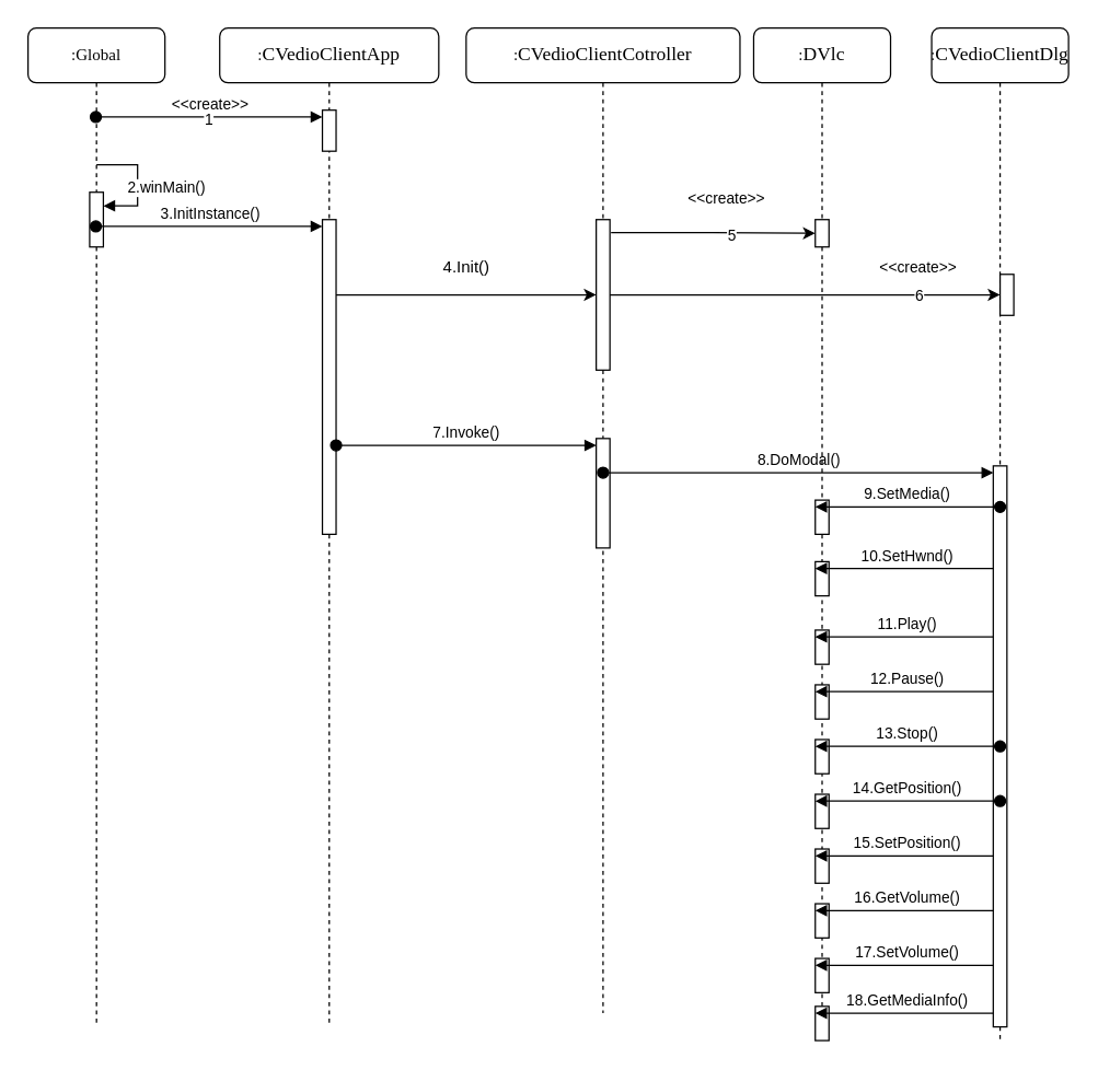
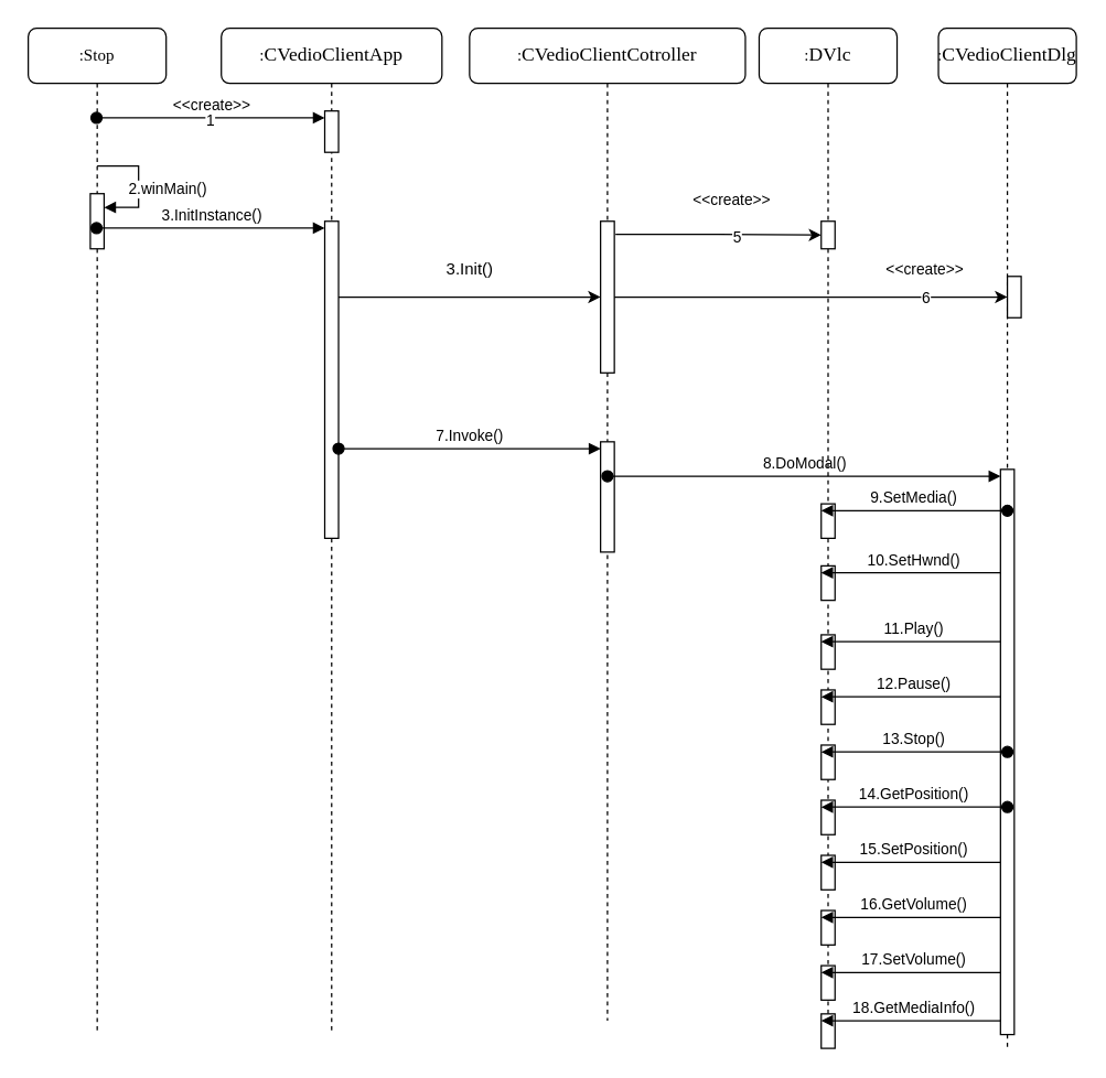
- <mxCell id="36" value=":Global" style="shape=umlLifeline;perimeter=lifelinePerimeter;whiteSpace=wrap;html=1;container=1;collapsible=0;recursiveResize=0;outlineConnect=0;rounded=1;shadow=0;comic=0;labelBackgroundColor=none;strokeWidth=1;fontFamily=Verdana;fontSize=12;align=center;" parent="1" vertex="1"><mxGeometry x="20" y="20" width="100" height="730" as="geometry" /></mxCell>
+ <mxCell id="36" value=":Stop" style="shape=umlLifeline;perimeter=lifelinePerimeter;whiteSpace=wrap;html=1;container=1;collapsible=0;recursiveResize=0;outlineConnect=0;rounded=1;shadow=0;comic=0;labelBackgroundColor=none;strokeWidth=1;fontFamily=Verdana;fontSize=12;align=center;" parent="1" vertex="1"><mxGeometry x="20" y="20" width="100" height="730" as="geometry" /></mxCell>
- <mxCell id="8" value="4.Init()" style="text;html=1;align=center;verticalAlign=middle;resizable=0;points=[];autosize=1;strokeColor=none;fillColor=none;" vertex="1" parent="6"><mxGeometry x="-30" y="160" width="60" height="30" as="geometry" /></mxCell>
+ <mxCell id="8" value="3.Init()" style="text;html=1;align=center;verticalAlign=middle;resizable=0;points=[];autosize=1;strokeColor=none;fillColor=none;" vertex="1" parent="6"><mxGeometry x="-30" y="160" width="60" height="30" as="geometry" /></mxCell>
